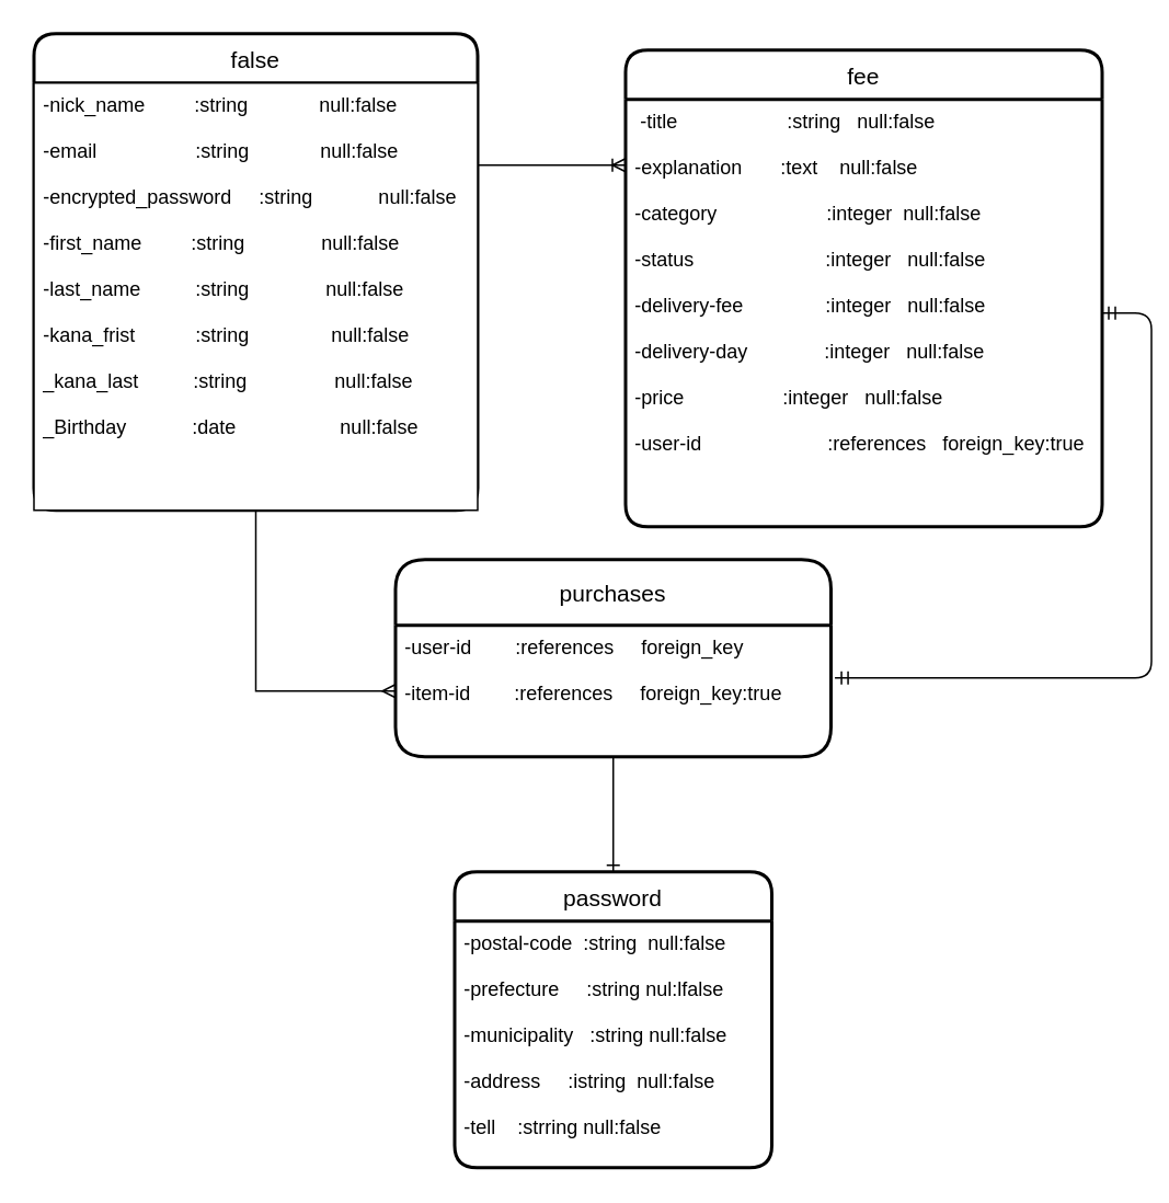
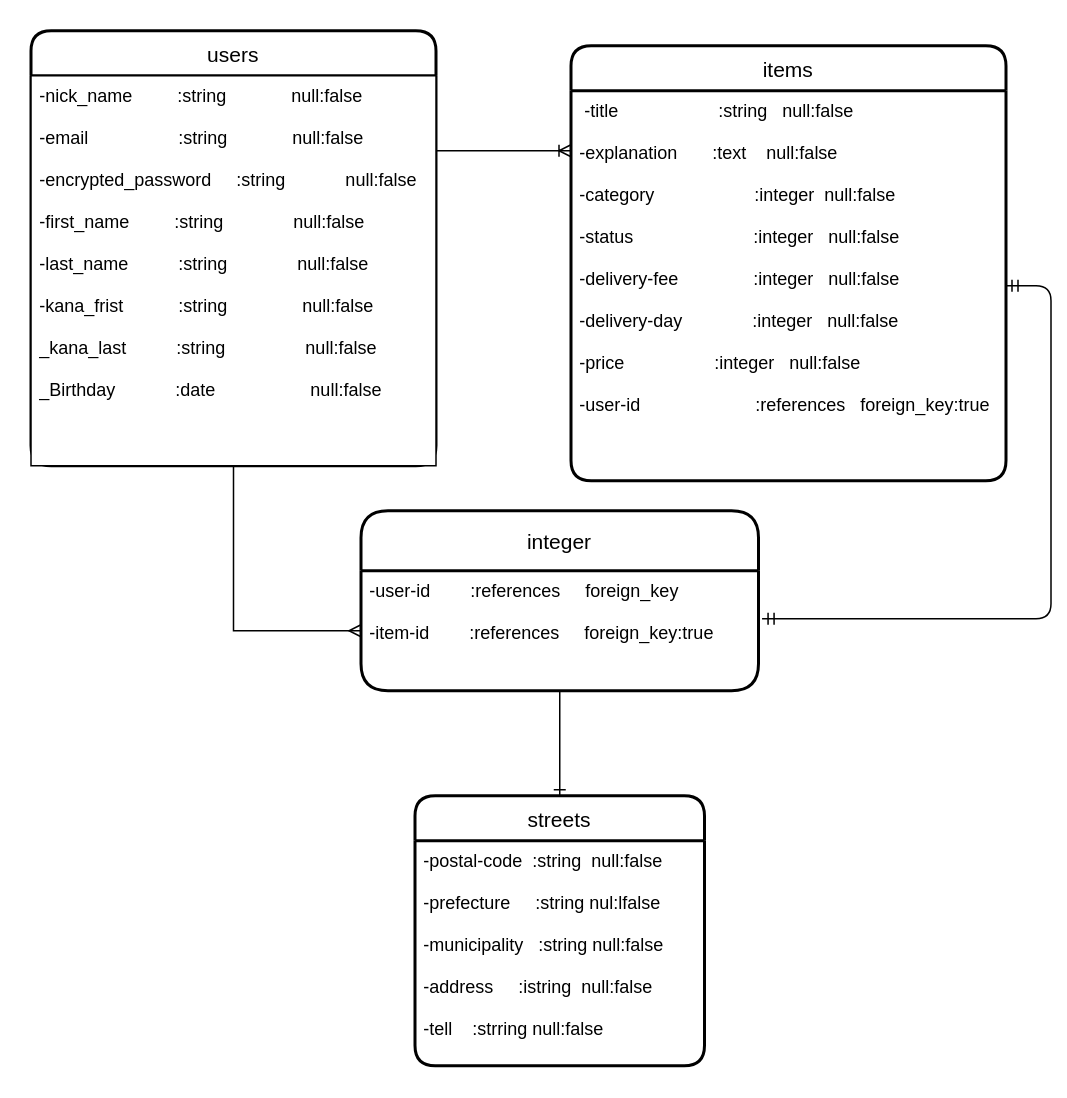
- <mxCell id="6" value="false" style="swimlane;childLayout=stackLayout;horizontal=1;startSize=30;horizontalStack=0;rounded=1;fontSize=14;fontStyle=0;strokeWidth=2;resizeParent=0;resizeLast=1;shadow=0;dashed=0;align=center;" parent="1" vertex="1"><mxGeometry x="20" y="20" width="270" height="290" as="geometry" /></mxCell>
+ <mxCell id="6" value="users" style="swimlane;childLayout=stackLayout;horizontal=1;startSize=30;horizontalStack=0;rounded=1;fontSize=14;fontStyle=0;strokeWidth=2;resizeParent=0;resizeLast=1;shadow=0;dashed=0;align=center;" parent="1" vertex="1"><mxGeometry x="20" y="20" width="270" height="290" as="geometry" /></mxCell>
- <mxCell id="8" value="fee" style="swimlane;childLayout=stackLayout;horizontal=1;startSize=30;horizontalStack=0;rounded=1;fontSize=14;fontStyle=0;strokeWidth=2;resizeParent=0;resizeLast=1;shadow=0;dashed=0;align=center;" parent="1" vertex="1"><mxGeometry x="380" y="30" width="290" height="290" as="geometry" /></mxCell>
+ <mxCell id="8" value="items" style="swimlane;childLayout=stackLayout;horizontal=1;startSize=30;horizontalStack=0;rounded=1;fontSize=14;fontStyle=0;strokeWidth=2;resizeParent=0;resizeLast=1;shadow=0;dashed=0;align=center;" parent="1" vertex="1"><mxGeometry x="380" y="30" width="290" height="290" as="geometry" /></mxCell>
- <mxCell id="10" value="purchases" style="swimlane;childLayout=stackLayout;horizontal=1;startSize=40;horizontalStack=0;rounded=1;fontSize=14;fontStyle=0;strokeWidth=2;resizeParent=0;resizeLast=1;shadow=0;dashed=0;align=center;" parent="1" vertex="1"><mxGeometry x="240" y="340" width="265" height="120" as="geometry" /></mxCell>
+ <mxCell id="10" value="integer" style="swimlane;childLayout=stackLayout;horizontal=1;startSize=40;horizontalStack=0;rounded=1;fontSize=14;fontStyle=0;strokeWidth=2;resizeParent=0;resizeLast=1;shadow=0;dashed=0;align=center;" parent="1" vertex="1"><mxGeometry x="240" y="340" width="265" height="120" as="geometry" /></mxCell>
- <mxCell id="12" value="password" style="swimlane;childLayout=stackLayout;horizontal=1;startSize=30;horizontalStack=0;rounded=1;fontSize=14;fontStyle=0;strokeWidth=2;resizeParent=0;resizeLast=1;shadow=0;dashed=0;align=center;" parent="1" vertex="1"><mxGeometry x="276" y="530" width="193" height="180" as="geometry" /></mxCell>
+ <mxCell id="12" value="streets" style="swimlane;childLayout=stackLayout;horizontal=1;startSize=30;horizontalStack=0;rounded=1;fontSize=14;fontStyle=0;strokeWidth=2;resizeParent=0;resizeLast=1;shadow=0;dashed=0;align=center;" parent="1" vertex="1"><mxGeometry x="276" y="530" width="193" height="180" as="geometry" /></mxCell>
